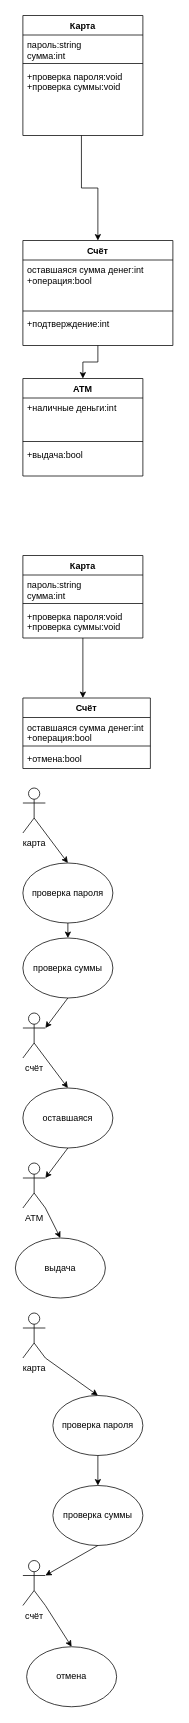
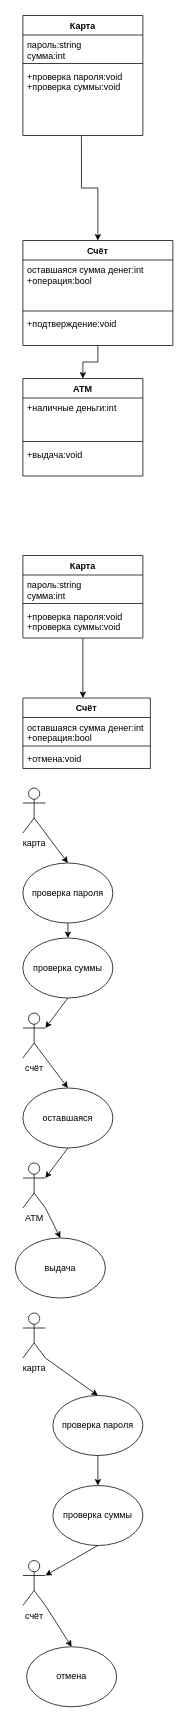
- <mxCell id="7" value="+подтверждение:int" style="text;strokeColor=none;fillColor=none;align=left;verticalAlign=top;spacingLeft=4;spacingRight=4;overflow=hidden;rotatable=0;points=[[0,0.5],[1,0.5]];portConstraint=eastwest;" vertex="1" parent="4"><mxGeometry y="98" width="200" height="42" as="geometry" /></mxCell>
+ <mxCell id="7" value="+подтверждение:void" style="text;strokeColor=none;fillColor=none;align=left;verticalAlign=top;spacingLeft=4;spacingRight=4;overflow=hidden;rotatable=0;points=[[0,0.5],[1,0.5]];portConstraint=eastwest;" vertex="1" parent="4"><mxGeometry y="98" width="200" height="42" as="geometry" /></mxCell>
- <mxCell id="11" value="+выдача:bool" style="text;strokeColor=none;fillColor=none;align=left;verticalAlign=top;spacingLeft=4;spacingRight=4;overflow=hidden;rotatable=0;points=[[0,0.5],[1,0.5]];portConstraint=eastwest;" vertex="1" parent="8"><mxGeometry y="88" width="160" height="42" as="geometry" /></mxCell>
+ <mxCell id="11" value="+выдача:void" style="text;strokeColor=none;fillColor=none;align=left;verticalAlign=top;spacingLeft=4;spacingRight=4;overflow=hidden;rotatable=0;points=[[0,0.5],[1,0.5]];portConstraint=eastwest;" vertex="1" parent="8"><mxGeometry y="88" width="160" height="42" as="geometry" /></mxCell>
- <mxCell id="25" value="+отмена:bool" style="text;strokeColor=none;fillColor=none;align=left;verticalAlign=top;spacingLeft=4;spacingRight=4;overflow=hidden;rotatable=0;points=[[0,0.5],[1,0.5]];portConstraint=eastwest;" vertex="1" parent="22"><mxGeometry y="68" width="170" height="26" as="geometry" /></mxCell>
+ <mxCell id="25" value="+отмена:void" style="text;strokeColor=none;fillColor=none;align=left;verticalAlign=top;spacingLeft=4;spacingRight=4;overflow=hidden;rotatable=0;points=[[0,0.5],[1,0.5]];portConstraint=eastwest;" vertex="1" parent="22"><mxGeometry y="68" width="170" height="26" as="geometry" /></mxCell>
